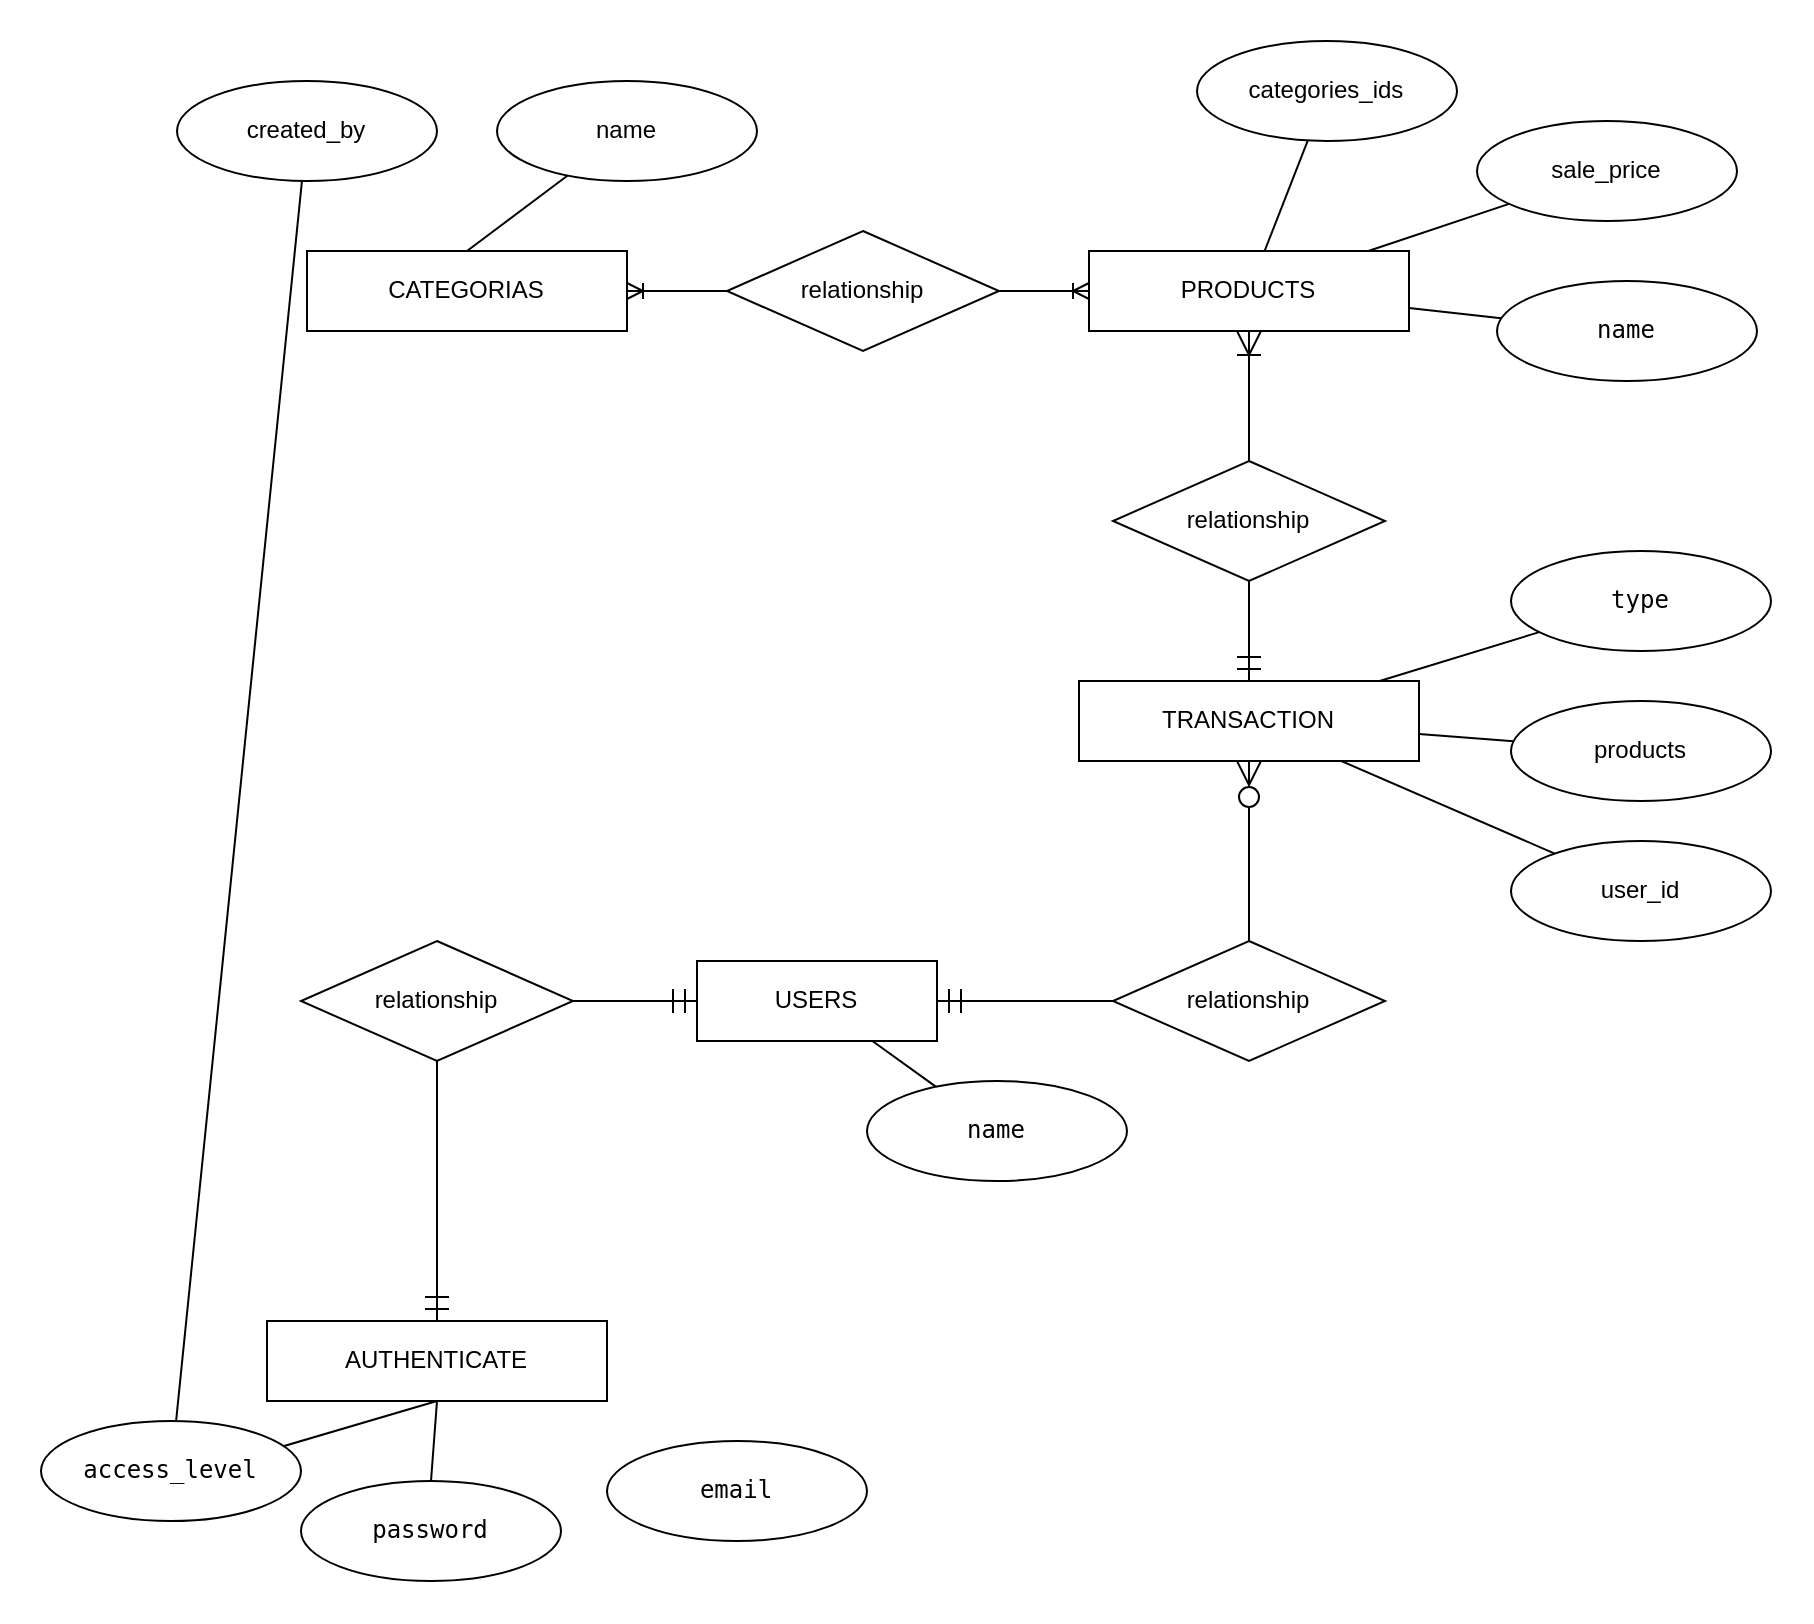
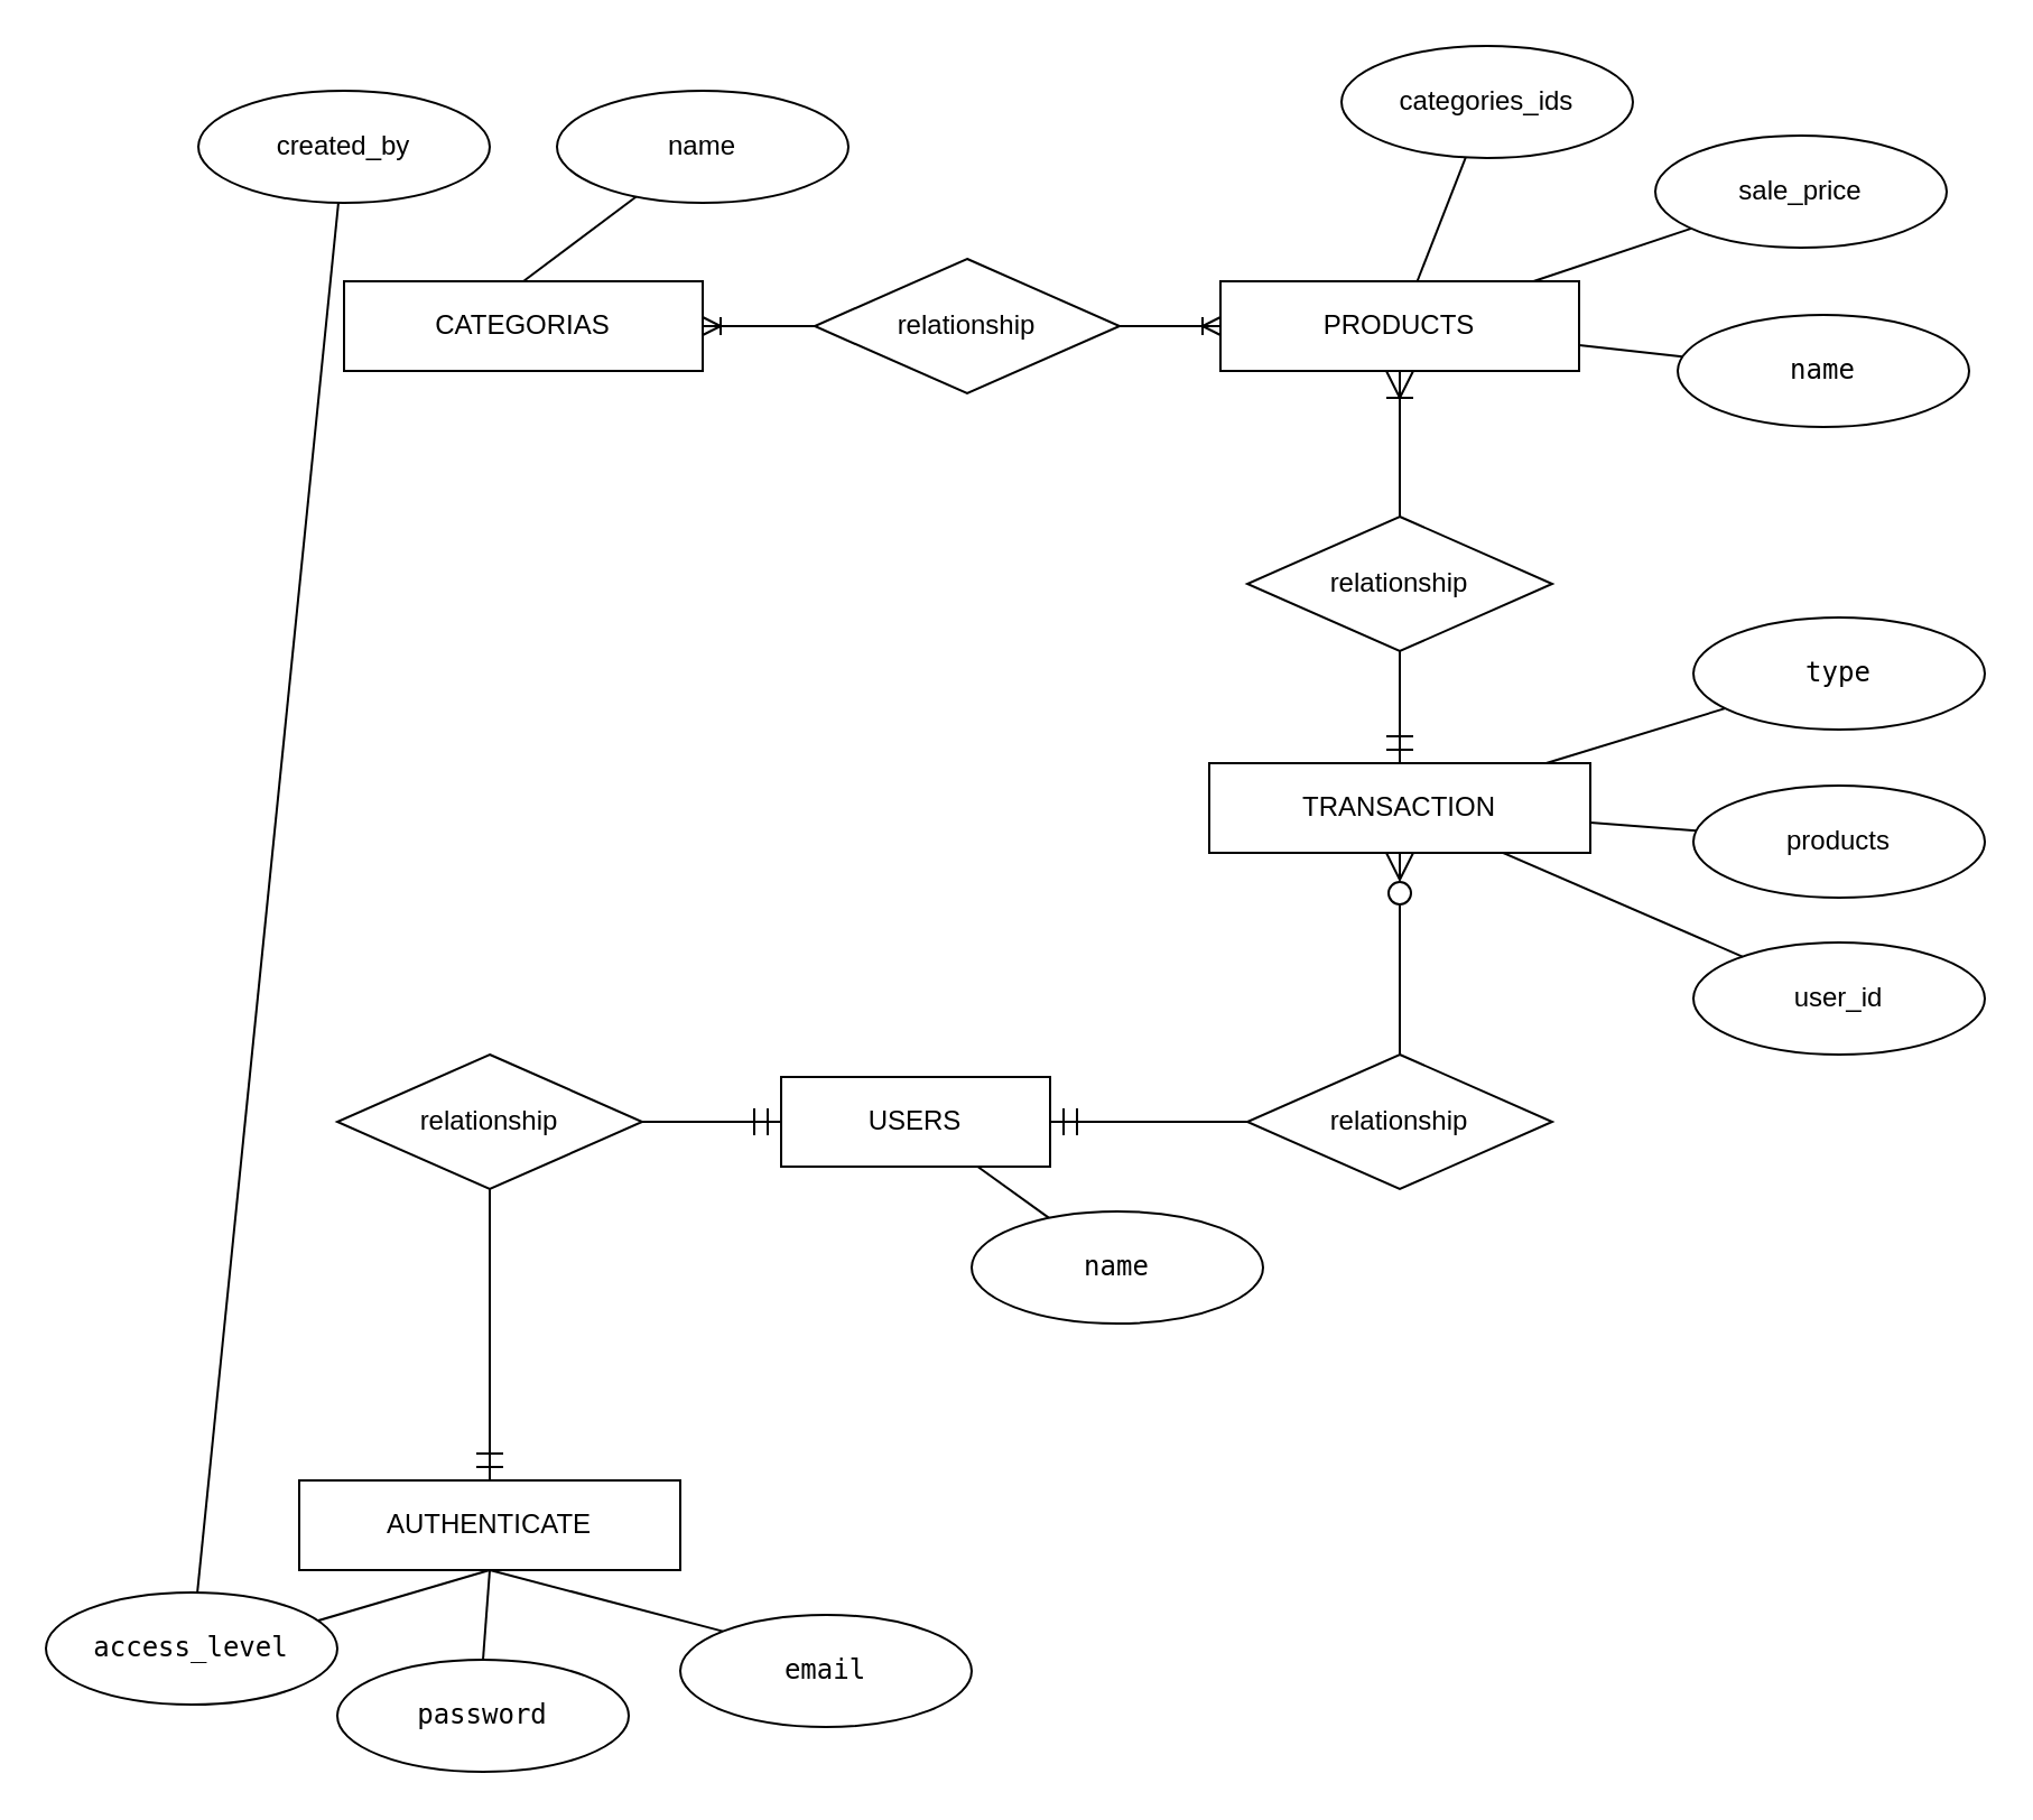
+ <mxCell id="6" style="edgeStyle=none;rounded=0;orthogonalLoop=1;jettySize=auto;html=1;entryX=0.5;entryY=1;entryDx=0;entryDy=0;startArrow=none;startFill=0;endArrow=none;endFill=0;exitX=0;exitY=0;exitDx=0;exitDy=0;" parent="1" source="7" target="27" edge="1"><mxGeometry relative="1" as="geometry"><mxPoint x="154.851" y="406.793" as="sourcePoint" /></mxGeometry></mxCell>
